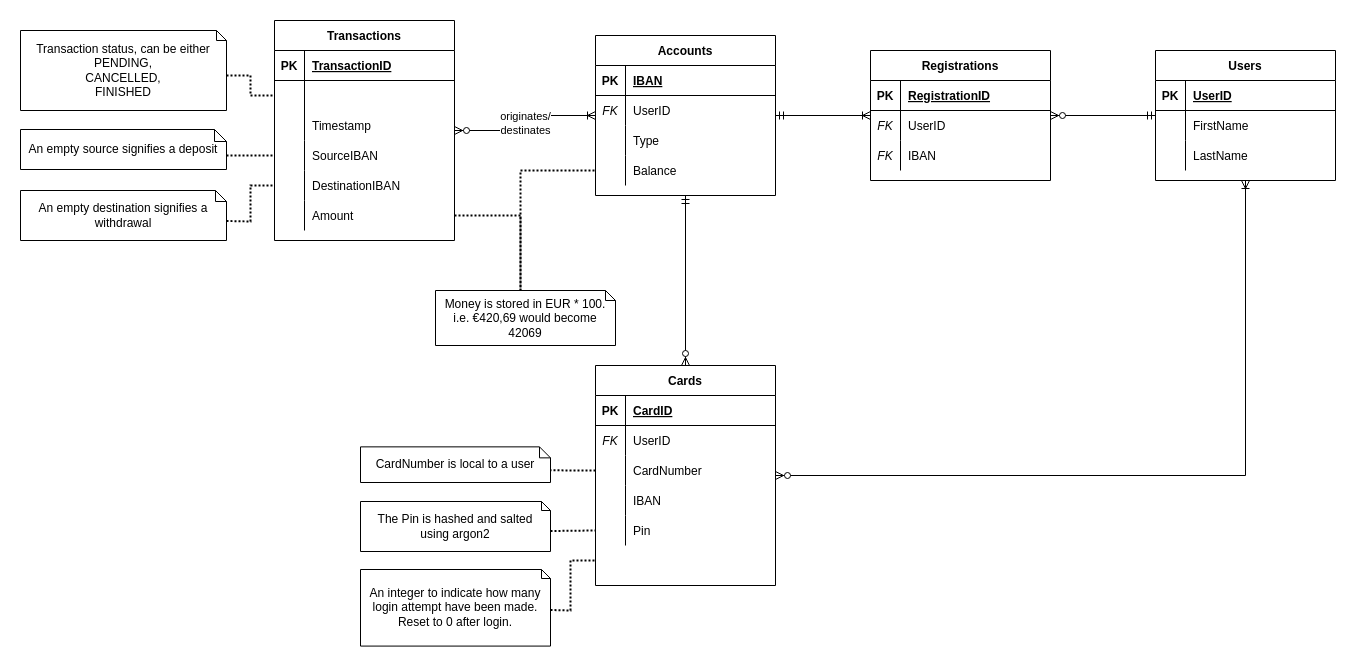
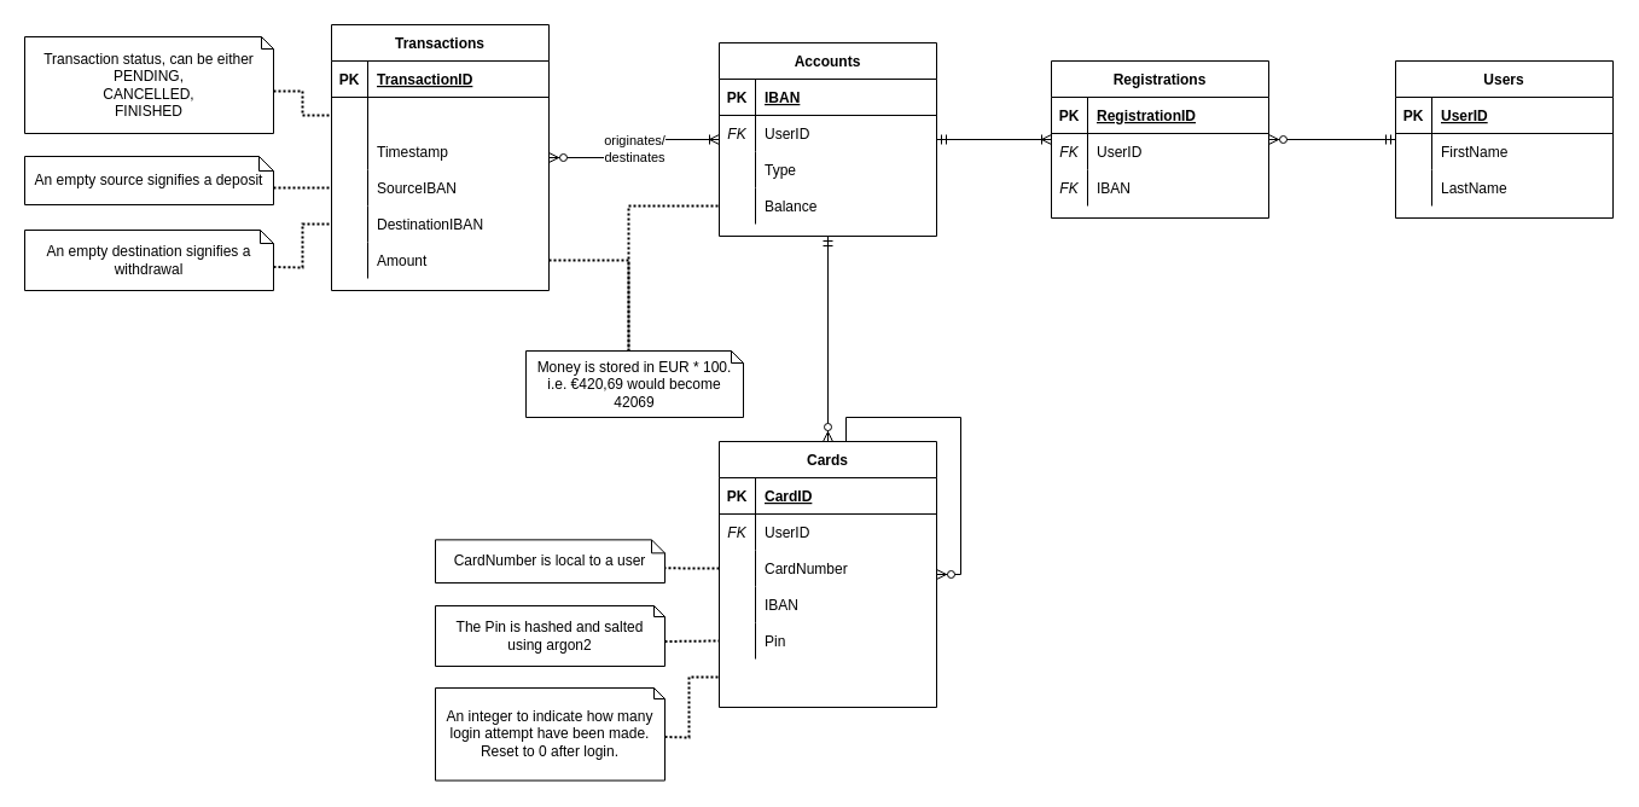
- <mxCell id="32" style="edgeStyle=orthogonalEdgeStyle;rounded=0;orthogonalLoop=1;jettySize=auto;html=1;exitX=1;exitY=0.5;exitDx=0;exitDy=0;entryX=0.5;entryY=1;entryDx=0;entryDy=0;startArrow=ERzeroToMany;startFill=1;endArrow=ERoneToMany;endFill=0;" edge="1" parent="1" source="33" target="22"><mxGeometry relative="1" as="geometry" /></mxCell>
+ <mxCell id="32" style="edgeStyle=orthogonalEdgeStyle;rounded=0;orthogonalLoop=1;jettySize=auto;html=1;exitX=1;exitY=0.5;exitDx=0;exitDy=0;startArrow=ERzeroToMany;startFill=1;endArrow=ERoneToMany;endFill=0;" edge="1" parent="1" source="33" target="36"><mxGeometry relative="1" as="geometry" /></mxCell>
